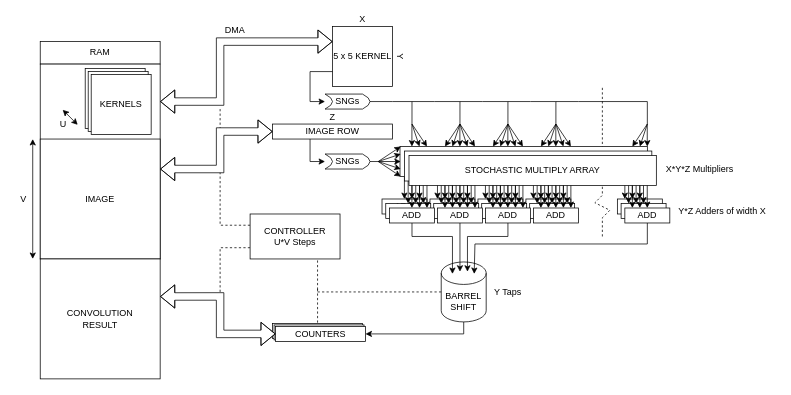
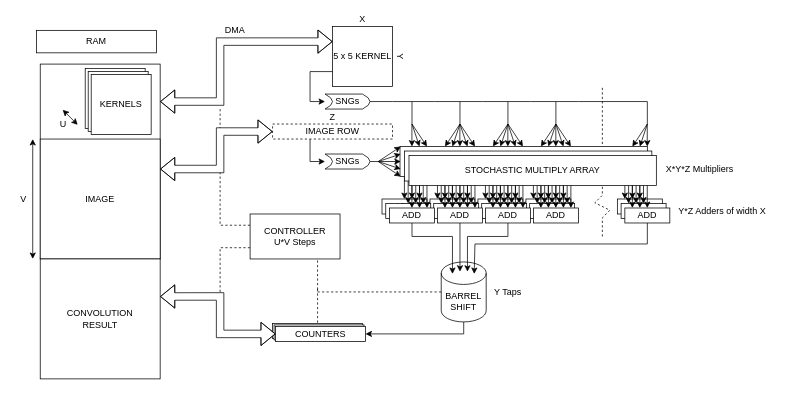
- <mxCell id="145" value="RAM" style="rounded=0;whiteSpace=wrap;html=1;fontSize=12;fillColor=default;" vertex="1" parent="1"><mxGeometry x="53" y="55" width="160" height="30" as="geometry" /></mxCell>
+ <mxCell id="145" value="RAM" style="rounded=0;whiteSpace=wrap;html=1;fontSize=12;fillColor=default;" vertex="1" parent="1"><mxGeometry x="48" y="40" width="160" height="30" as="geometry" /></mxCell>
- <mxCell id="67" value="IMAGE ROW" style="rounded=0;whiteSpace=wrap;html=1;" vertex="1" parent="1"><mxGeometry x="363" y="165" width="160" height="20" as="geometry" /></mxCell>
+ <mxCell id="67" value="IMAGE ROW" style="rounded=0;whiteSpace=wrap;html=1;dashed=1;" vertex="1" parent="1"><mxGeometry x="363" y="165" width="160" height="20" as="geometry" /></mxCell>
